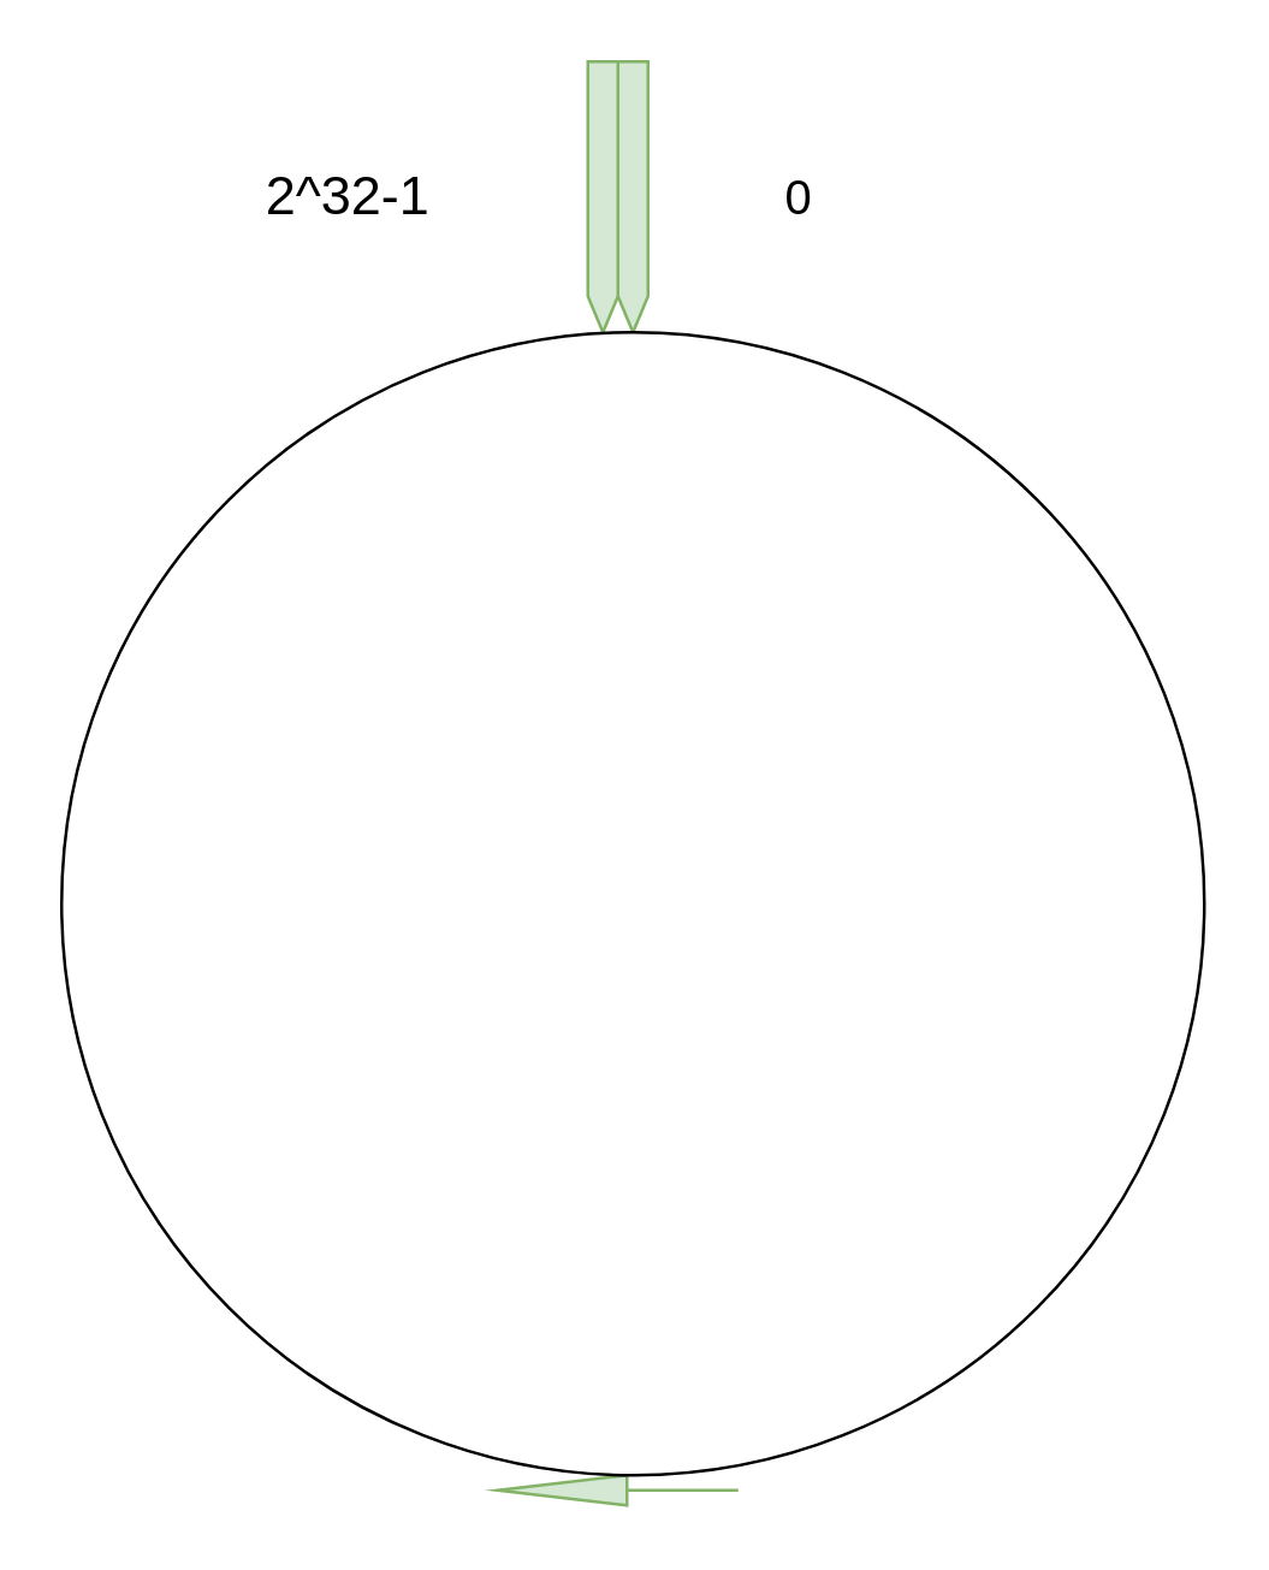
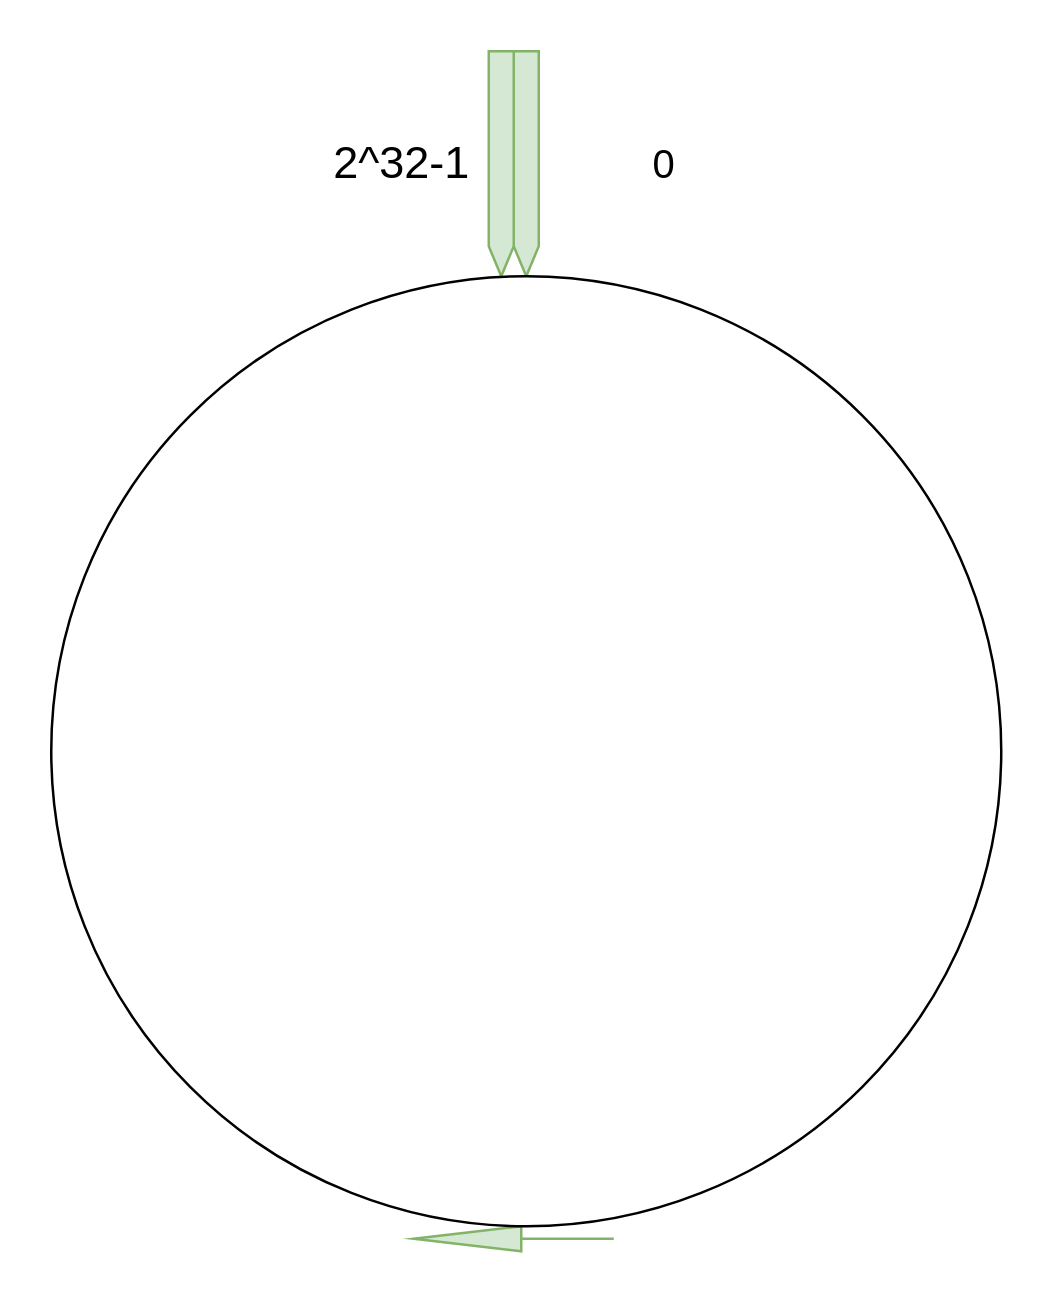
- <mxCell id="7" value="&lt;font style=&quot;font-size: 18px&quot;&gt;2^32-1&lt;/font&gt;" style="text;html=1;align=center;verticalAlign=middle;resizable=0;points=[];autosize=1;" vertex="1" parent="1"><mxGeometry x="80" y="55" width="70" height="20" as="geometry" /></mxCell>
+ <mxCell id="7" value="&lt;font style=&quot;font-size: 18px&quot;&gt;2^32-1&lt;/font&gt;" style="text;html=1;align=center;verticalAlign=middle;resizable=0;points=[];autosize=1;" vertex="1" parent="1"><mxGeometry x="125" y="55" width="70" height="20" as="geometry" /></mxCell>
